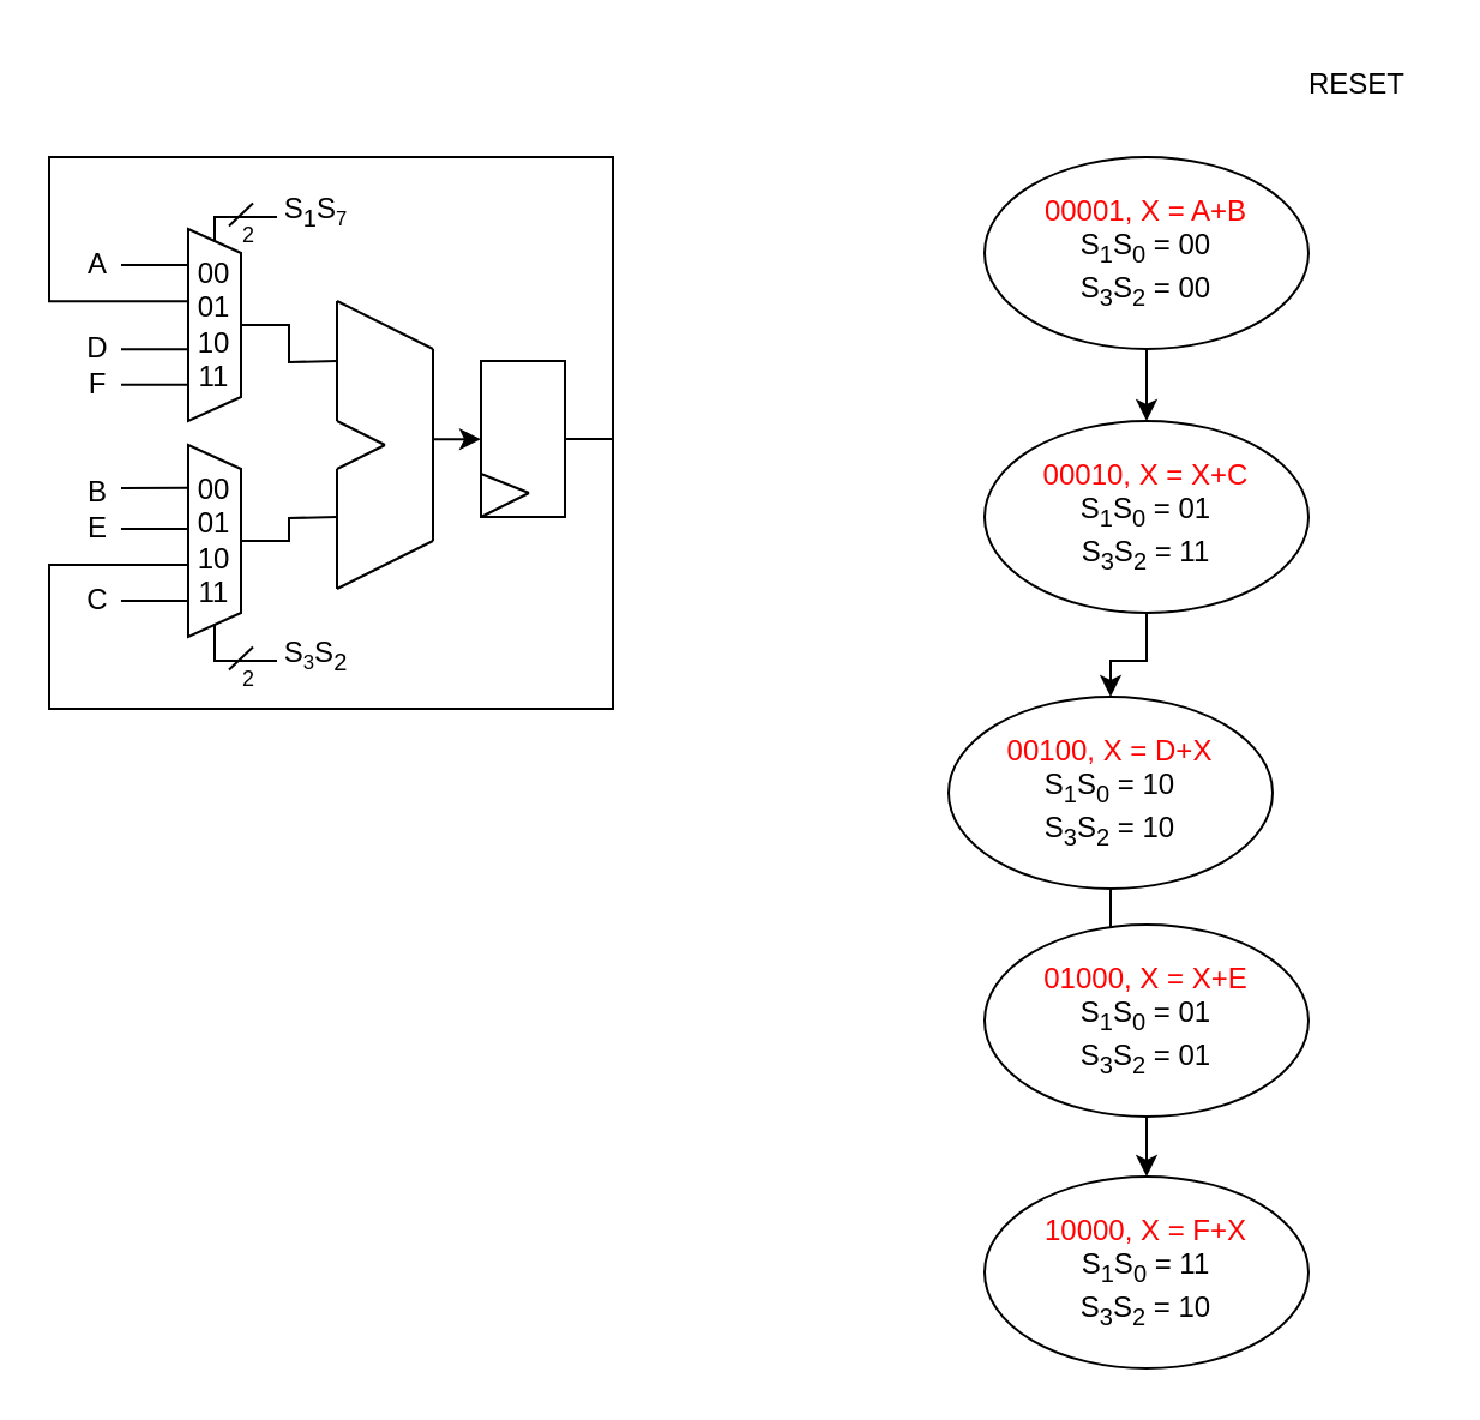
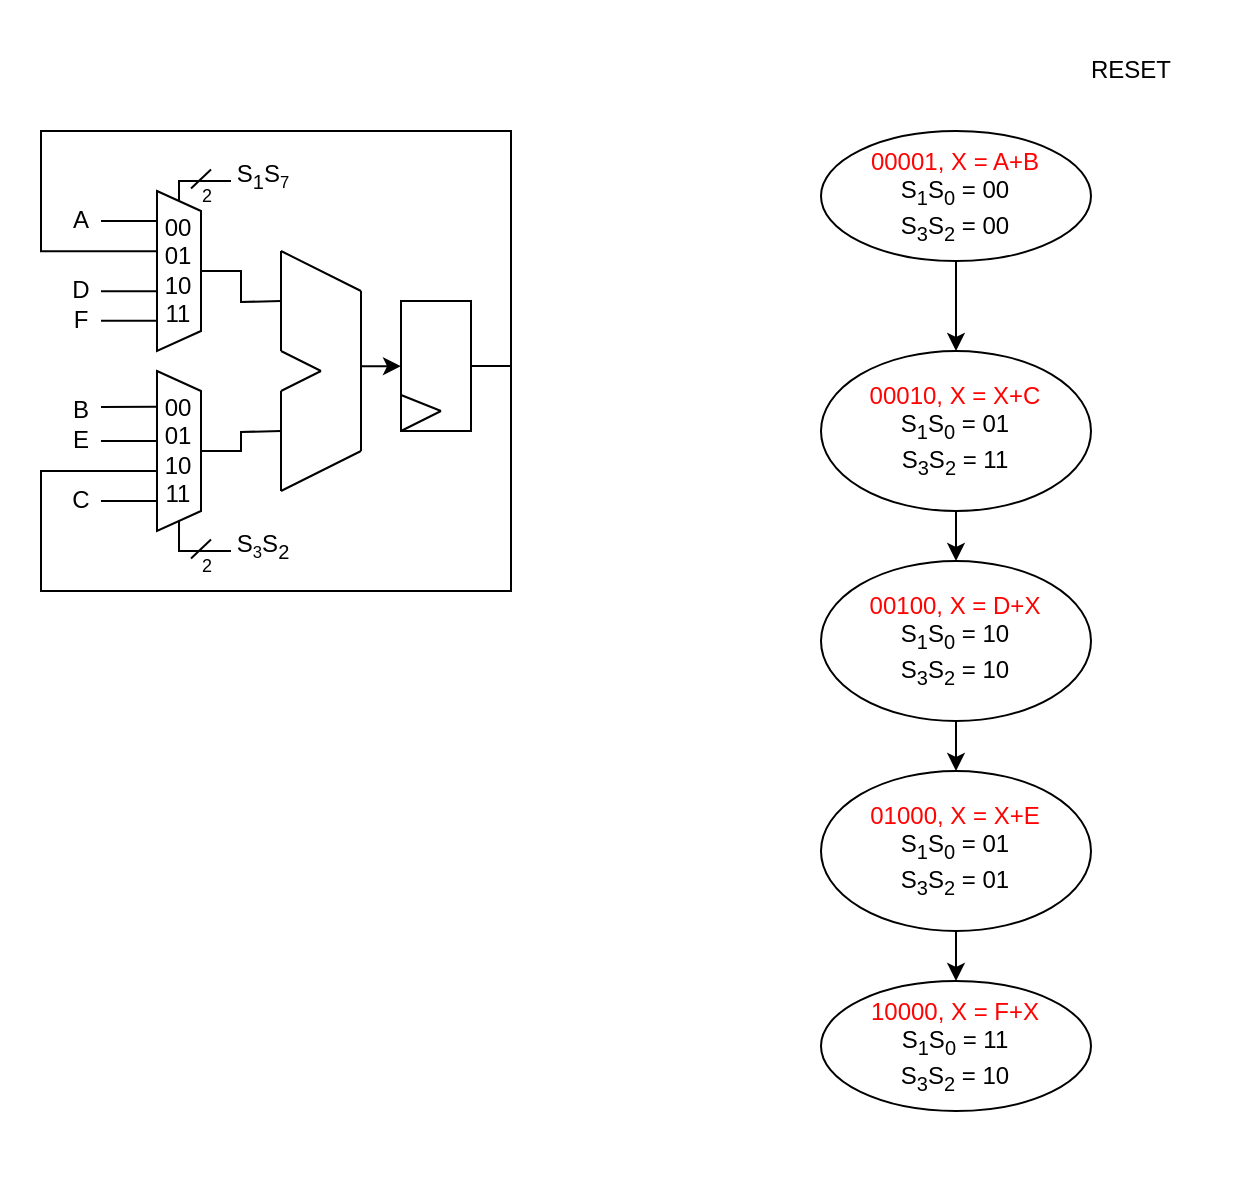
- <mxCell id="41" value="&lt;font color=&quot;#ff0303&quot;&gt;00001, X = A+B&lt;/font&gt;&lt;div&gt;S&lt;sub&gt;1&lt;/sub&gt;S&lt;sub&gt;0&lt;/sub&gt; = 00&lt;/div&gt;&lt;div&gt;S&lt;sub&gt;3&lt;/sub&gt;S&lt;sub&gt;2&lt;/sub&gt;&amp;nbsp;= 00&lt;br&gt;&lt;/div&gt;" style="ellipse;whiteSpace=wrap;html=1;" parent="1" vertex="1"><mxGeometry x="410" y="65" width="135" height="80" as="geometry" /></mxCell>
+ <mxCell id="41" value="&lt;font color=&quot;#ff0303&quot;&gt;00001, X = A+B&lt;/font&gt;&lt;div&gt;S&lt;sub&gt;1&lt;/sub&gt;S&lt;sub&gt;0&lt;/sub&gt; = 00&lt;/div&gt;&lt;div&gt;S&lt;sub&gt;3&lt;/sub&gt;S&lt;sub&gt;2&lt;/sub&gt;&amp;nbsp;= 00&lt;br&gt;&lt;/div&gt;" style="ellipse;whiteSpace=wrap;html=1;" parent="1" vertex="1"><mxGeometry x="410" y="65" width="135" height="65" as="geometry" /></mxCell>
- <mxCell id="46" value="&lt;font color=&quot;#ff0303&quot;&gt;00100, X = D+X&lt;/font&gt;&lt;div&gt;S&lt;sub&gt;1&lt;/sub&gt;S&lt;sub&gt;0&lt;/sub&gt; = 10&lt;/div&gt;&lt;div&gt;S&lt;sub&gt;3&lt;/sub&gt;S&lt;sub&gt;2&lt;/sub&gt;&amp;nbsp;= 10&lt;br&gt;&lt;/div&gt;" style="ellipse;whiteSpace=wrap;html=1;" parent="1" vertex="1"><mxGeometry x="395" y="290" width="135" height="80" as="geometry" /></mxCell>
+ <mxCell id="46" value="&lt;font color=&quot;#ff0303&quot;&gt;00100, X = D+X&lt;/font&gt;&lt;div&gt;S&lt;sub&gt;1&lt;/sub&gt;S&lt;sub&gt;0&lt;/sub&gt; = 10&lt;/div&gt;&lt;div&gt;S&lt;sub&gt;3&lt;/sub&gt;S&lt;sub&gt;2&lt;/sub&gt;&amp;nbsp;= 10&lt;br&gt;&lt;/div&gt;" style="ellipse;whiteSpace=wrap;html=1;" parent="1" vertex="1"><mxGeometry x="410" y="280" width="135" height="80" as="geometry" /></mxCell>
- <mxCell id="49" value="&lt;font color=&quot;#ff0303&quot;&gt;10000, X = F+X&lt;/font&gt;&lt;div&gt;S&lt;sub&gt;1&lt;/sub&gt;S&lt;sub&gt;0&lt;/sub&gt; = 11&lt;/div&gt;&lt;div&gt;S&lt;sub&gt;3&lt;/sub&gt;S&lt;sub&gt;2&lt;/sub&gt;&amp;nbsp;= 10&lt;br&gt;&lt;/div&gt;" style="ellipse;whiteSpace=wrap;html=1;" parent="1" vertex="1"><mxGeometry x="410" y="490" width="135" height="80" as="geometry" /></mxCell>
+ <mxCell id="49" value="&lt;font color=&quot;#ff0303&quot;&gt;10000, X = F+X&lt;/font&gt;&lt;div&gt;S&lt;sub&gt;1&lt;/sub&gt;S&lt;sub&gt;0&lt;/sub&gt; = 11&lt;/div&gt;&lt;div&gt;S&lt;sub&gt;3&lt;/sub&gt;S&lt;sub&gt;2&lt;/sub&gt;&amp;nbsp;= 10&lt;br&gt;&lt;/div&gt;" style="ellipse;whiteSpace=wrap;html=1;" parent="1" vertex="1"><mxGeometry x="410" y="490" width="135" height="65" as="geometry" /></mxCell>
